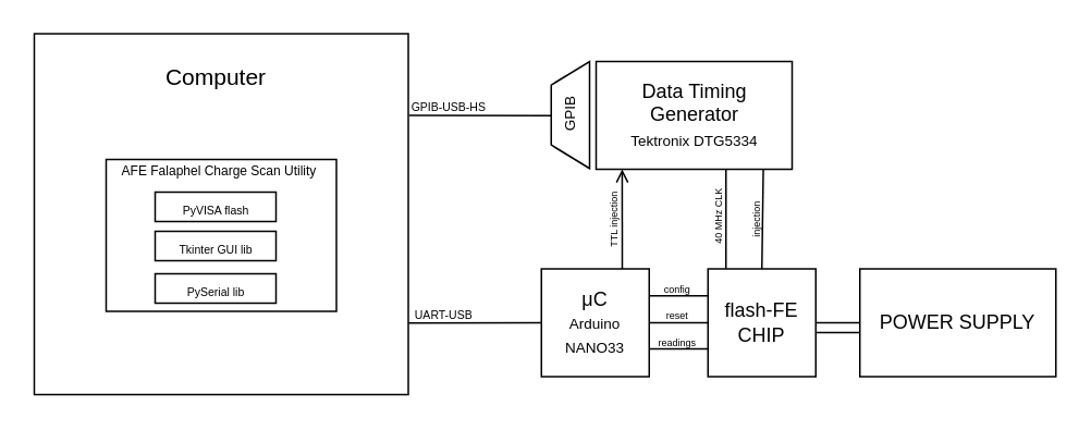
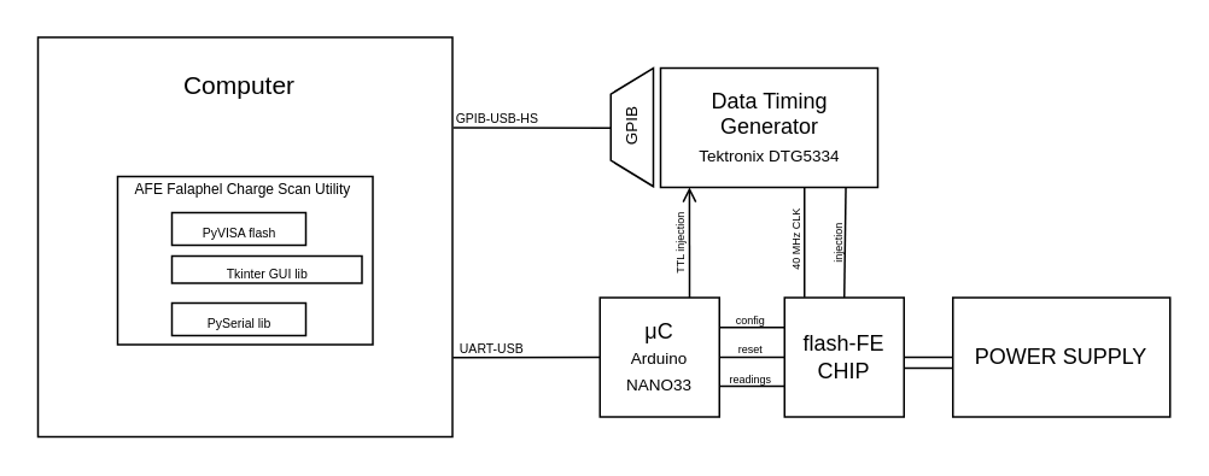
- <mxCell id="11" value="&lt;font style=&quot;font-size: 7px;&quot;&gt;Tkinter GUI lib&lt;/font&gt;" style="rounded=0;whiteSpace=wrap;html=1;fontSize=14;" vertex="1" parent="1"><mxGeometry x="94.5" y="141" width="74" height="18" as="geometry" /></mxCell>
+ <mxCell id="11" value="&lt;font style=&quot;font-size: 7px;&quot;&gt;Tkinter GUI lib&lt;/font&gt;" style="rounded=0;whiteSpace=wrap;html=1;fontSize=14;" vertex="1" parent="1"><mxGeometry x="94.5" y="141" width="105" height="15" as="geometry" /></mxCell>
